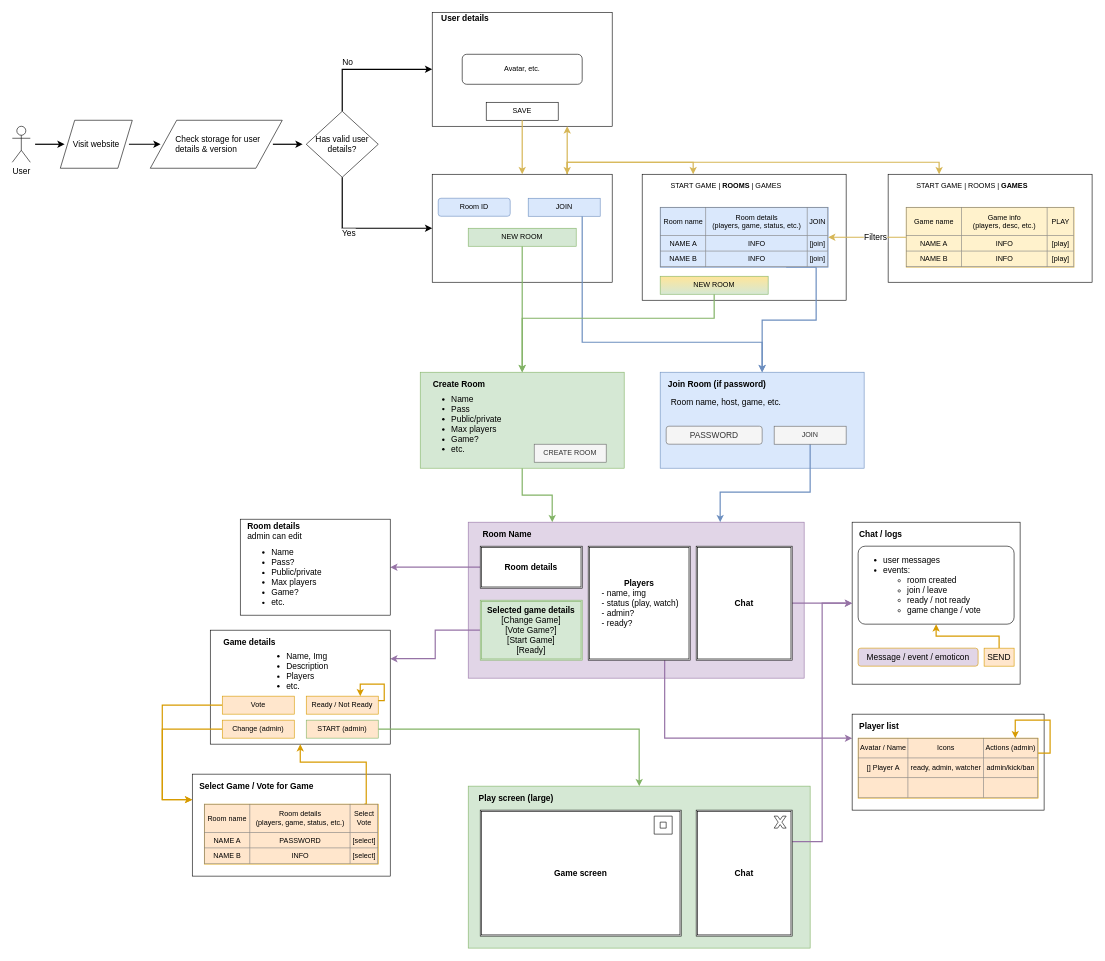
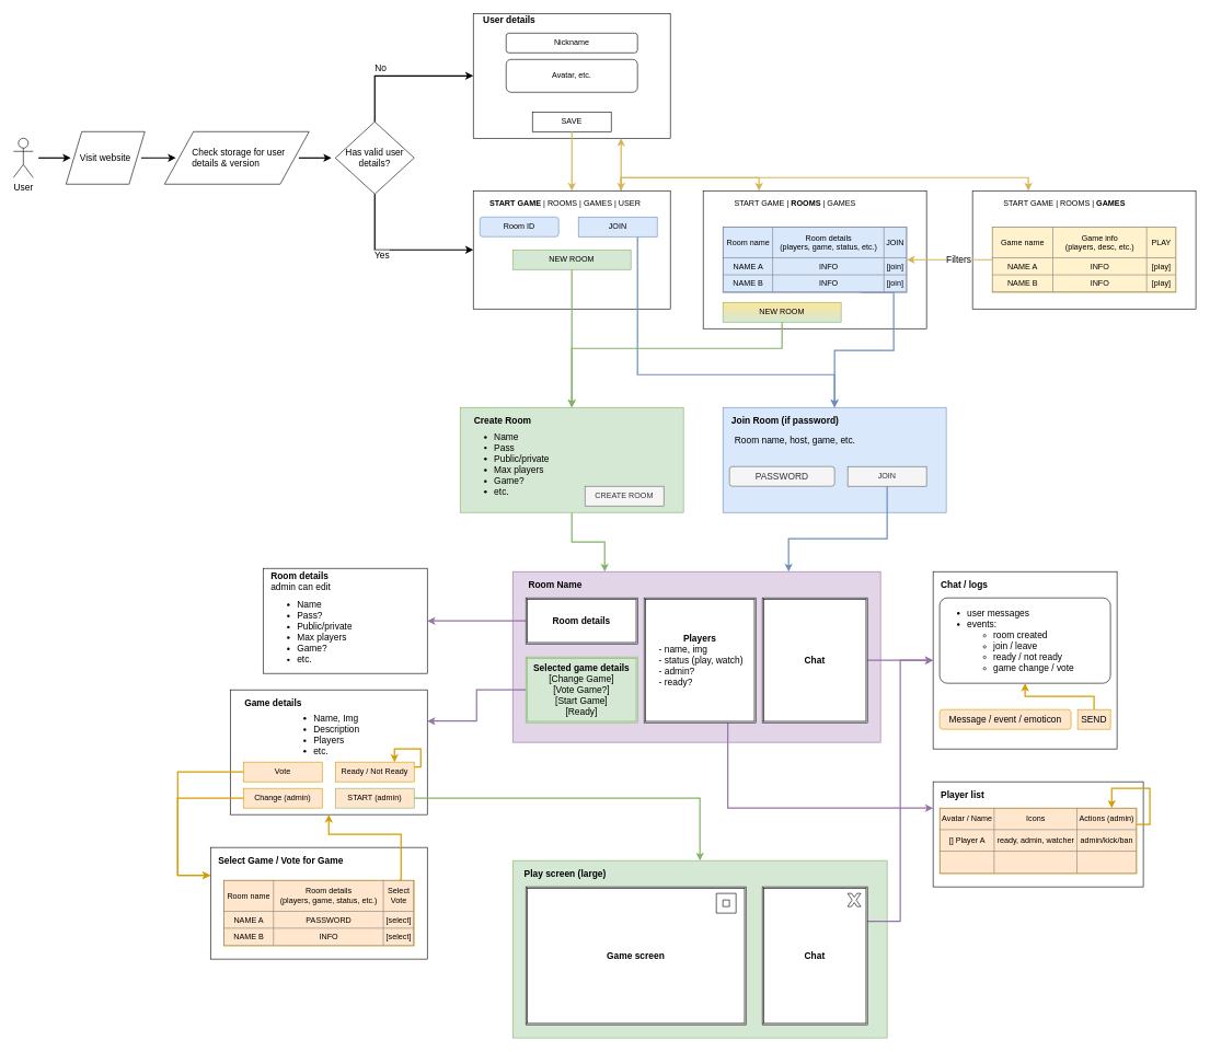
+ <mxCell id="10" value="Nickname" style="rounded=1;whiteSpace=wrap;html=1;" parent="1" vertex="1"><mxGeometry x="770" y="50" width="200" height="30" as="geometry" /></mxCell>
+ <mxCell id="13" value="&lt;b&gt;START GAME &lt;/b&gt;| ROOMS | GAMES | USER" style="text;html=1;strokeColor=none;fillColor=none;align=center;verticalAlign=middle;whiteSpace=wrap;rounded=0;" parent="1" vertex="1"><mxGeometry x="740" y="300" width="240" height="20" as="geometry" /></mxCell>
- <mxCell id="70" value="Message / event / emoticon" style="rounded=1;whiteSpace=wrap;html=1;fontSize=14;align=center;fillColor=#e1d5e7;strokeColor=#d79b00;" vertex="1" parent="1"><mxGeometry x="1430" y="1080" width="200" height="30" as="geometry" /></mxCell>
+ <mxCell id="70" value="Message / event / emoticon" style="rounded=1;whiteSpace=wrap;html=1;fontSize=14;align=center;fillColor=#ffe6cc;strokeColor=#d79b00;" vertex="1" parent="1"><mxGeometry x="1430" y="1080" width="200" height="30" as="geometry" /></mxCell>
